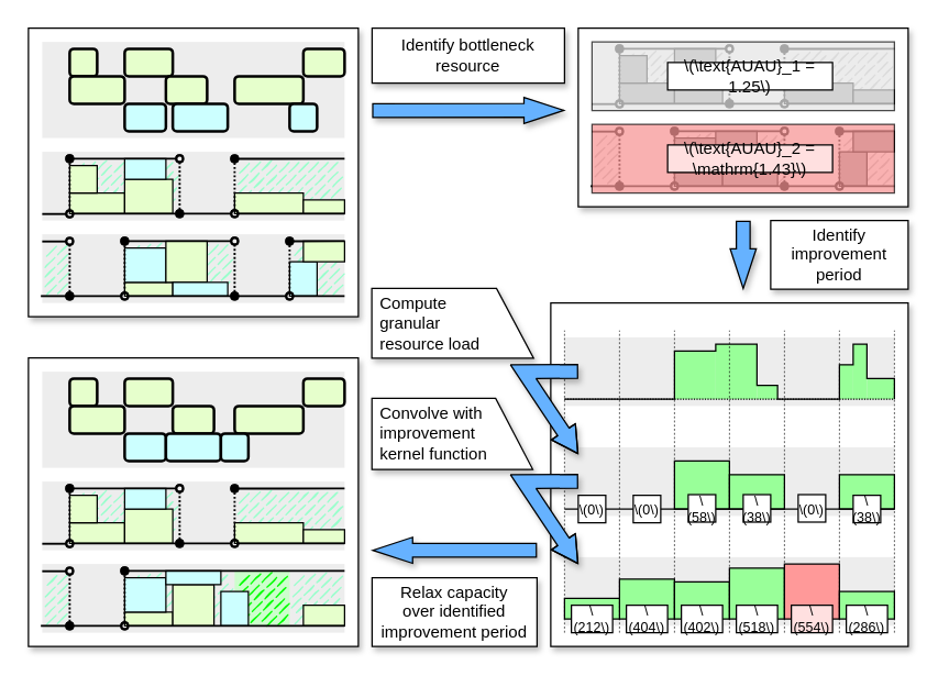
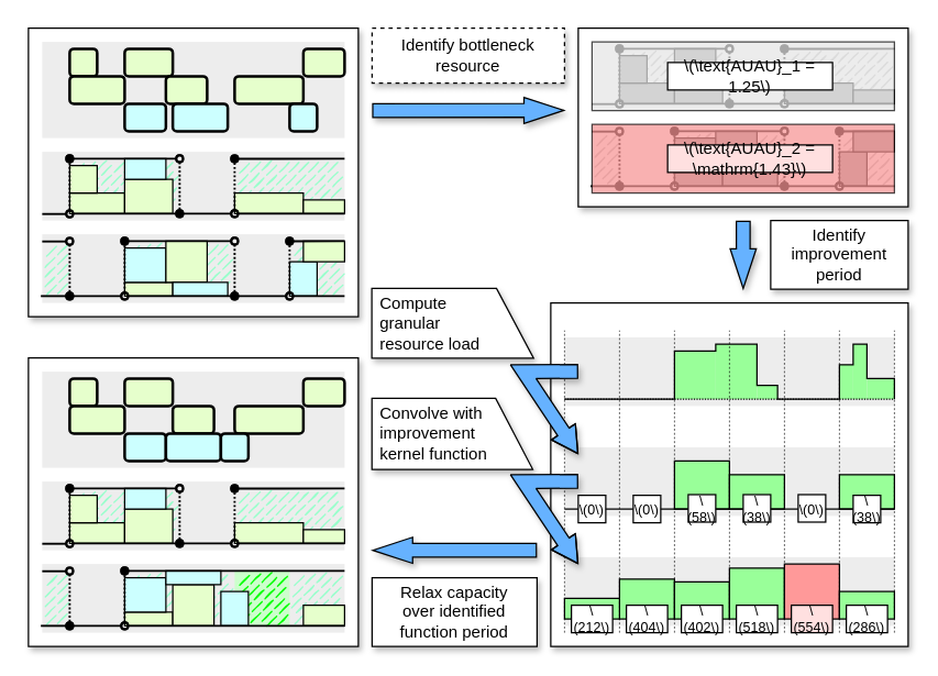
- <mxCell id="92" value="&lt;span style=&quot;color: rgb(0, 0, 0); font-family: Helvetica; font-size: 12px; font-style: normal; font-variant-ligatures: normal; font-variant-caps: normal; font-weight: 400; letter-spacing: normal; orphans: 2; text-align: center; text-indent: 0px; text-transform: none; widows: 2; word-spacing: 0px; -webkit-text-stroke-width: 0px; text-decoration-thickness: initial; text-decoration-style: initial; text-decoration-color: initial; float: none; display: inline !important;&quot;&gt;Identify bottleneck resource&lt;/span&gt;" style="rounded=0;whiteSpace=wrap;html=1;verticalAlign=middle;gradientColor=none;shadow=1;fillColor=#FFFFFF;labelBackgroundColor=none;" parent="1" vertex="1"><mxGeometry x="270" y="20" width="140" height="40" as="geometry" /></mxCell>
+ <mxCell id="92" value="&lt;span style=&quot;color: rgb(0, 0, 0); font-family: Helvetica; font-size: 12px; font-style: normal; font-variant-ligatures: normal; font-variant-caps: normal; font-weight: 400; letter-spacing: normal; orphans: 2; text-align: center; text-indent: 0px; text-transform: none; widows: 2; word-spacing: 0px; -webkit-text-stroke-width: 0px; text-decoration-thickness: initial; text-decoration-style: initial; text-decoration-color: initial; float: none; display: inline !important;&quot;&gt;Identify bottleneck resource&lt;/span&gt;" style="rounded=0;whiteSpace=wrap;html=1;verticalAlign=middle;gradientColor=none;shadow=1;fillColor=#FFFFFF;labelBackgroundColor=none;dashed=1;" parent="1" vertex="1"><mxGeometry x="270" y="20" width="140" height="40" as="geometry" /></mxCell>
- <mxCell id="142" value="Relax capacity&lt;br&gt;over identified&lt;br&gt;improvement period" style="rounded=0;whiteSpace=wrap;html=1;verticalAlign=middle;gradientColor=none;shadow=1;fillColor=#FFFFFF;labelBackgroundColor=none;" parent="1" vertex="1"><mxGeometry x="270" y="420" width="120" height="50" as="geometry" /></mxCell>
+ <mxCell id="142" value="Relax capacity&lt;br&gt;over identified&lt;br&gt;function period" style="rounded=0;whiteSpace=wrap;html=1;verticalAlign=middle;gradientColor=none;shadow=1;fillColor=#FFFFFF;labelBackgroundColor=none;" parent="1" vertex="1"><mxGeometry x="270" y="420" width="120" height="50" as="geometry" /></mxCell>
